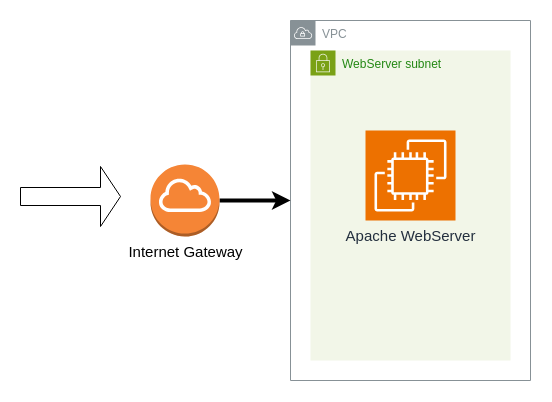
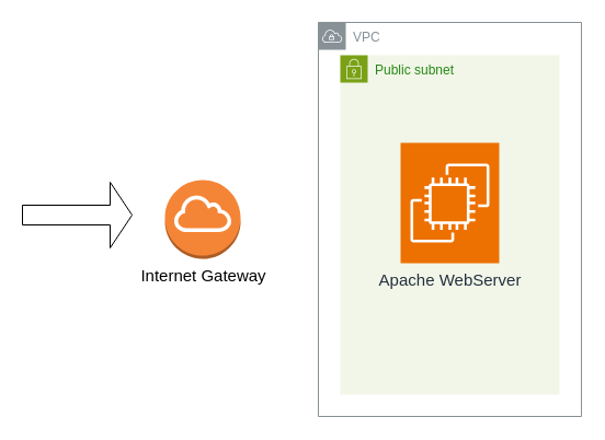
- <mxCell id="2" value="WebServer subnet" style="points=[[0,0],[0.25,0],[0.5,0],[0.75,0],[1,0],[1,0.25],[1,0.5],[1,0.75],[1,1],[0.75,1],[0.5,1],[0.25,1],[0,1],[0,0.75],[0,0.5],[0,0.25]];outlineConnect=0;gradientColor=none;html=1;whiteSpace=wrap;fontSize=12;fontStyle=0;container=1;pointerEvents=0;collapsible=0;recursiveResize=0;shape=mxgraph.aws4.group;grIcon=mxgraph.aws4.group_security_group;grStroke=0;strokeColor=#7AA116;fillColor=#F2F6E8;verticalAlign=top;align=left;spacingLeft=30;fontColor=#248814;dashed=0;" vertex="1" parent="1"><mxGeometry x="310" y="50" width="200" height="310" as="geometry" /></mxCell>
+ <mxCell id="2" value="Public subnet" style="points=[[0,0],[0.25,0],[0.5,0],[0.75,0],[1,0],[1,0.25],[1,0.5],[1,0.75],[1,1],[0.75,1],[0.5,1],[0.25,1],[0,1],[0,0.75],[0,0.5],[0,0.25]];outlineConnect=0;gradientColor=none;html=1;whiteSpace=wrap;fontSize=12;fontStyle=0;container=1;pointerEvents=0;collapsible=0;recursiveResize=0;shape=mxgraph.aws4.group;grIcon=mxgraph.aws4.group_security_group;grStroke=0;strokeColor=#7AA116;fillColor=#F2F6E8;verticalAlign=top;align=left;spacingLeft=30;fontColor=#248814;dashed=0;" vertex="1" parent="1"><mxGeometry x="310" y="50" width="200" height="310" as="geometry" /></mxCell>
- <mxCell id="4" value="Apache WebServer" style="sketch=0;points=[[0,0,0],[0.25,0,0],[0.5,0,0],[0.75,0,0],[1,0,0],[0,1,0],[0.25,1,0],[0.5,1,0],[0.75,1,0],[1,1,0],[0,0.25,0],[0,0.5,0],[0,0.75,0],[1,0.25,0],[1,0.5,0],[1,0.75,0]];outlineConnect=0;fontColor=#232F3E;fillColor=#ED7100;strokeColor=#ffffff;dashed=0;verticalLabelPosition=bottom;verticalAlign=top;align=center;html=1;fontSize=15;fontStyle=0;aspect=fixed;shape=mxgraph.aws4.resourceIcon;resIcon=mxgraph.aws4.ec2;" vertex="1" parent="2"><mxGeometry x="55" y="80" width="90" height="90" as="geometry" /></mxCell>
+ <mxCell id="4" value="Apache WebServer" style="sketch=0;points=[[0,0,0],[0.25,0,0],[0.5,0,0],[0.75,0,0],[1,0,0],[0,1,0],[0.25,1,0],[0.5,1,0],[0.75,1,0],[1,1,0],[0,0.25,0],[0,0.5,0],[0,0.75,0],[1,0.25,0],[1,0.5,0],[1,0.75,0]];outlineConnect=0;fontColor=#232F3E;fillColor=#ED7100;strokeColor=#ffffff;dashed=0;verticalLabelPosition=bottom;verticalAlign=top;align=center;html=1;fontSize=15;fontStyle=0;aspect=fixed;shape=mxgraph.aws4.resourceIcon;resIcon=mxgraph.aws4.ec2;" vertex="1" parent="2"><mxGeometry x="55" y="80" width="90" height="110" as="geometry" /></mxCell>
- <mxCell id="5" value="" style="edgeStyle=orthogonalEdgeStyle;rounded=0;orthogonalLoop=1;jettySize=auto;html=1;strokeWidth=4;" edge="1" parent="1" source="6" target="3"><mxGeometry relative="1" as="geometry"><mxPoint x="270" y="250" as="targetPoint" /></mxGeometry></mxCell>
